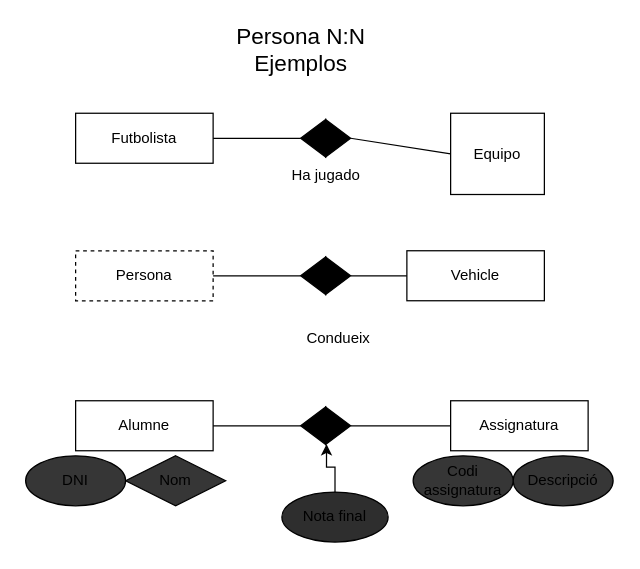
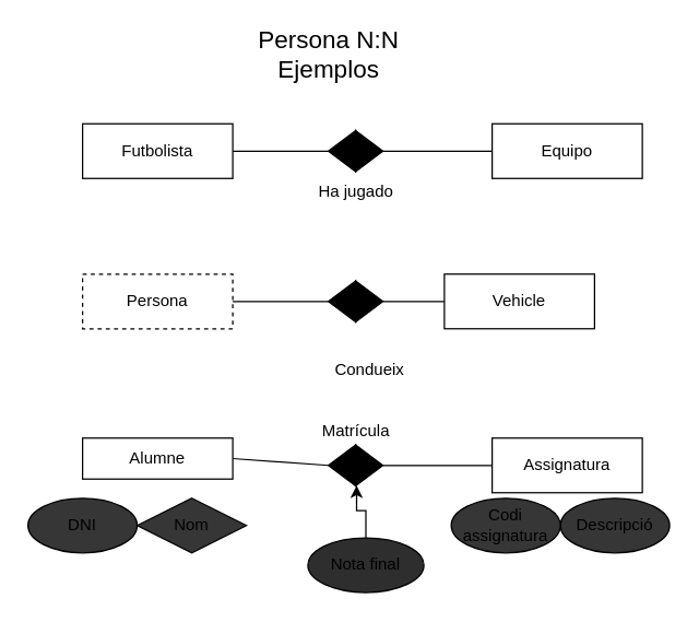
- <mxCell id="6" value="Equipo" style="rounded=0;whiteSpace=wrap;html=1;" vertex="1" parent="1"><mxGeometry x="360" y="90" width="75" height="65" as="geometry" /></mxCell>
+ <mxCell id="6" value="Equipo" style="rounded=0;whiteSpace=wrap;html=1;" vertex="1" parent="1"><mxGeometry x="360" y="90" width="110" height="40" as="geometry" /></mxCell>
+ <mxCell id="27" value="Matrícula" style="text;html=1;align=center;verticalAlign=middle;resizable=0;points=[];autosize=1;strokeColor=none;fillColor=none;" vertex="1" parent="1"><mxGeometry x="230" y="305" width="60" height="20" as="geometry" /></mxCell>
- <mxCell id="17" value="Alumne" style="rounded=0;whiteSpace=wrap;html=1;" vertex="1" parent="1"><mxGeometry x="60" y="320" width="110" height="40" as="geometry" /></mxCell>
+ <mxCell id="17" value="Alumne" style="rounded=0;whiteSpace=wrap;html=1;" vertex="1" parent="1"><mxGeometry x="60" y="320" width="110" height="30" as="geometry" /></mxCell>
